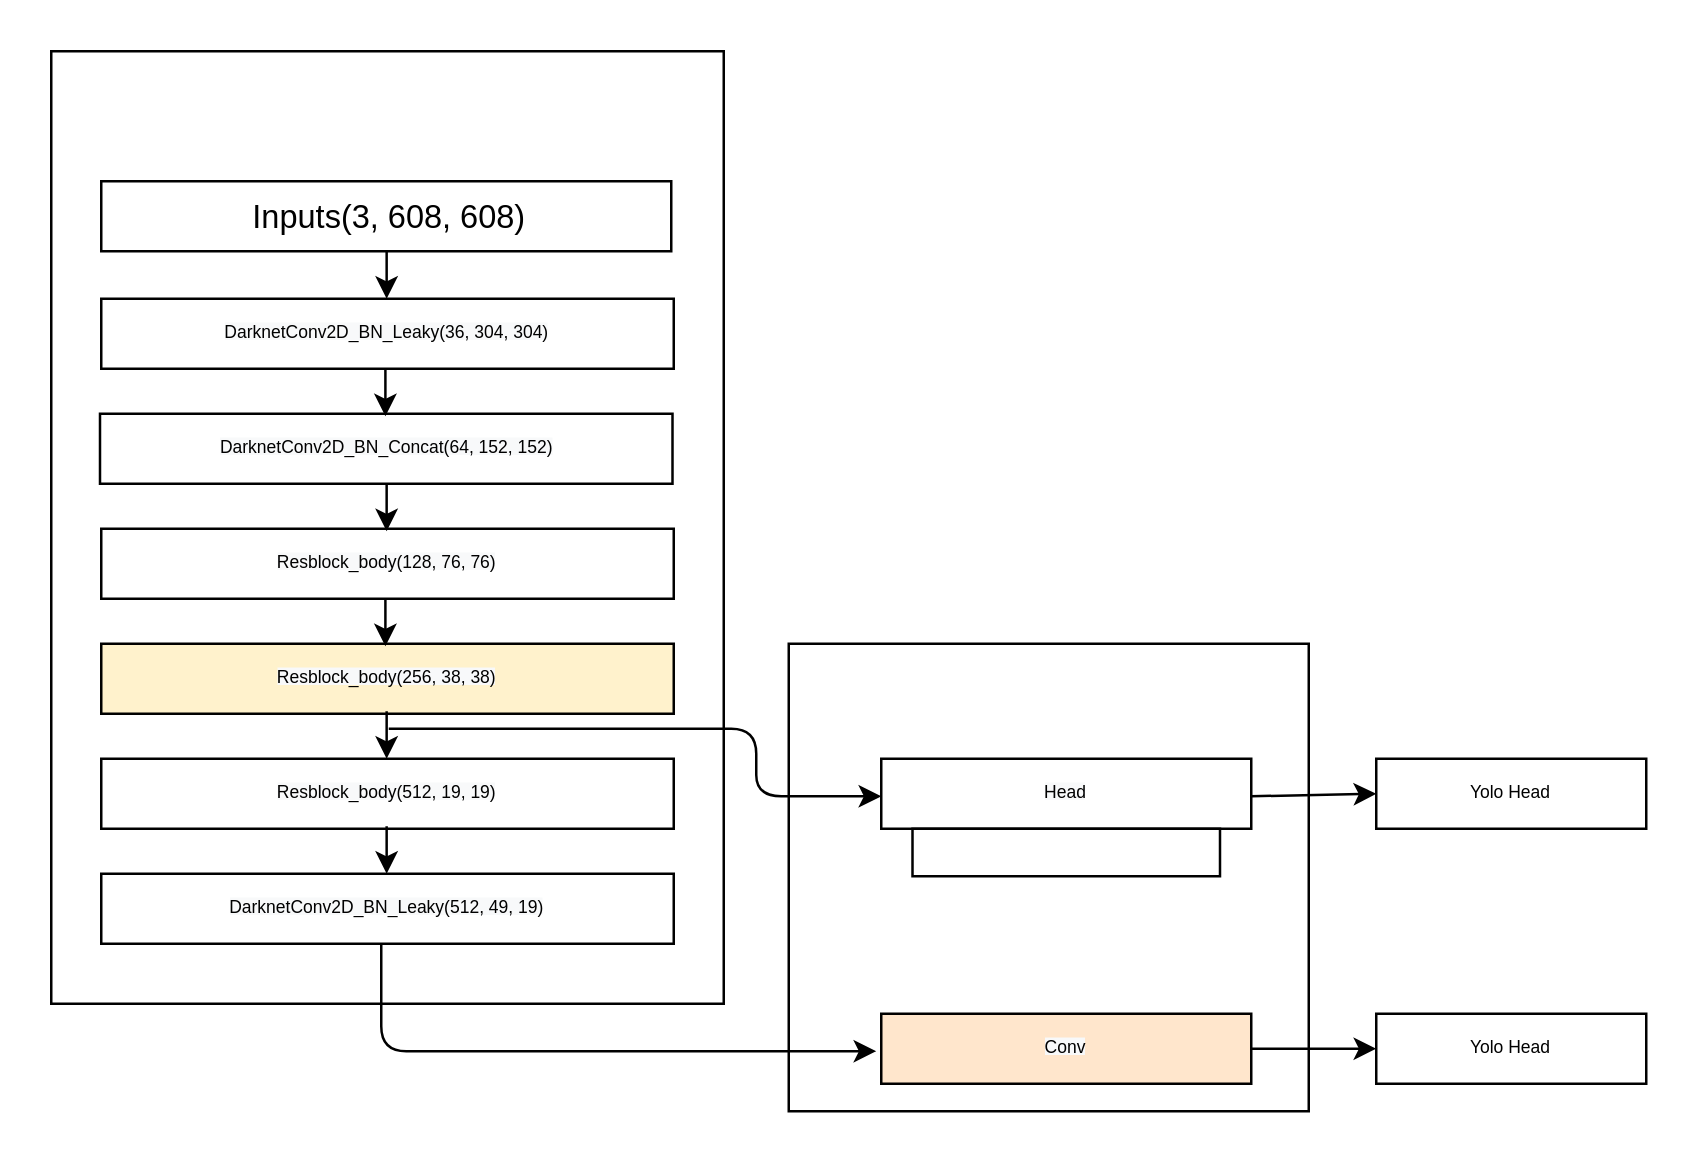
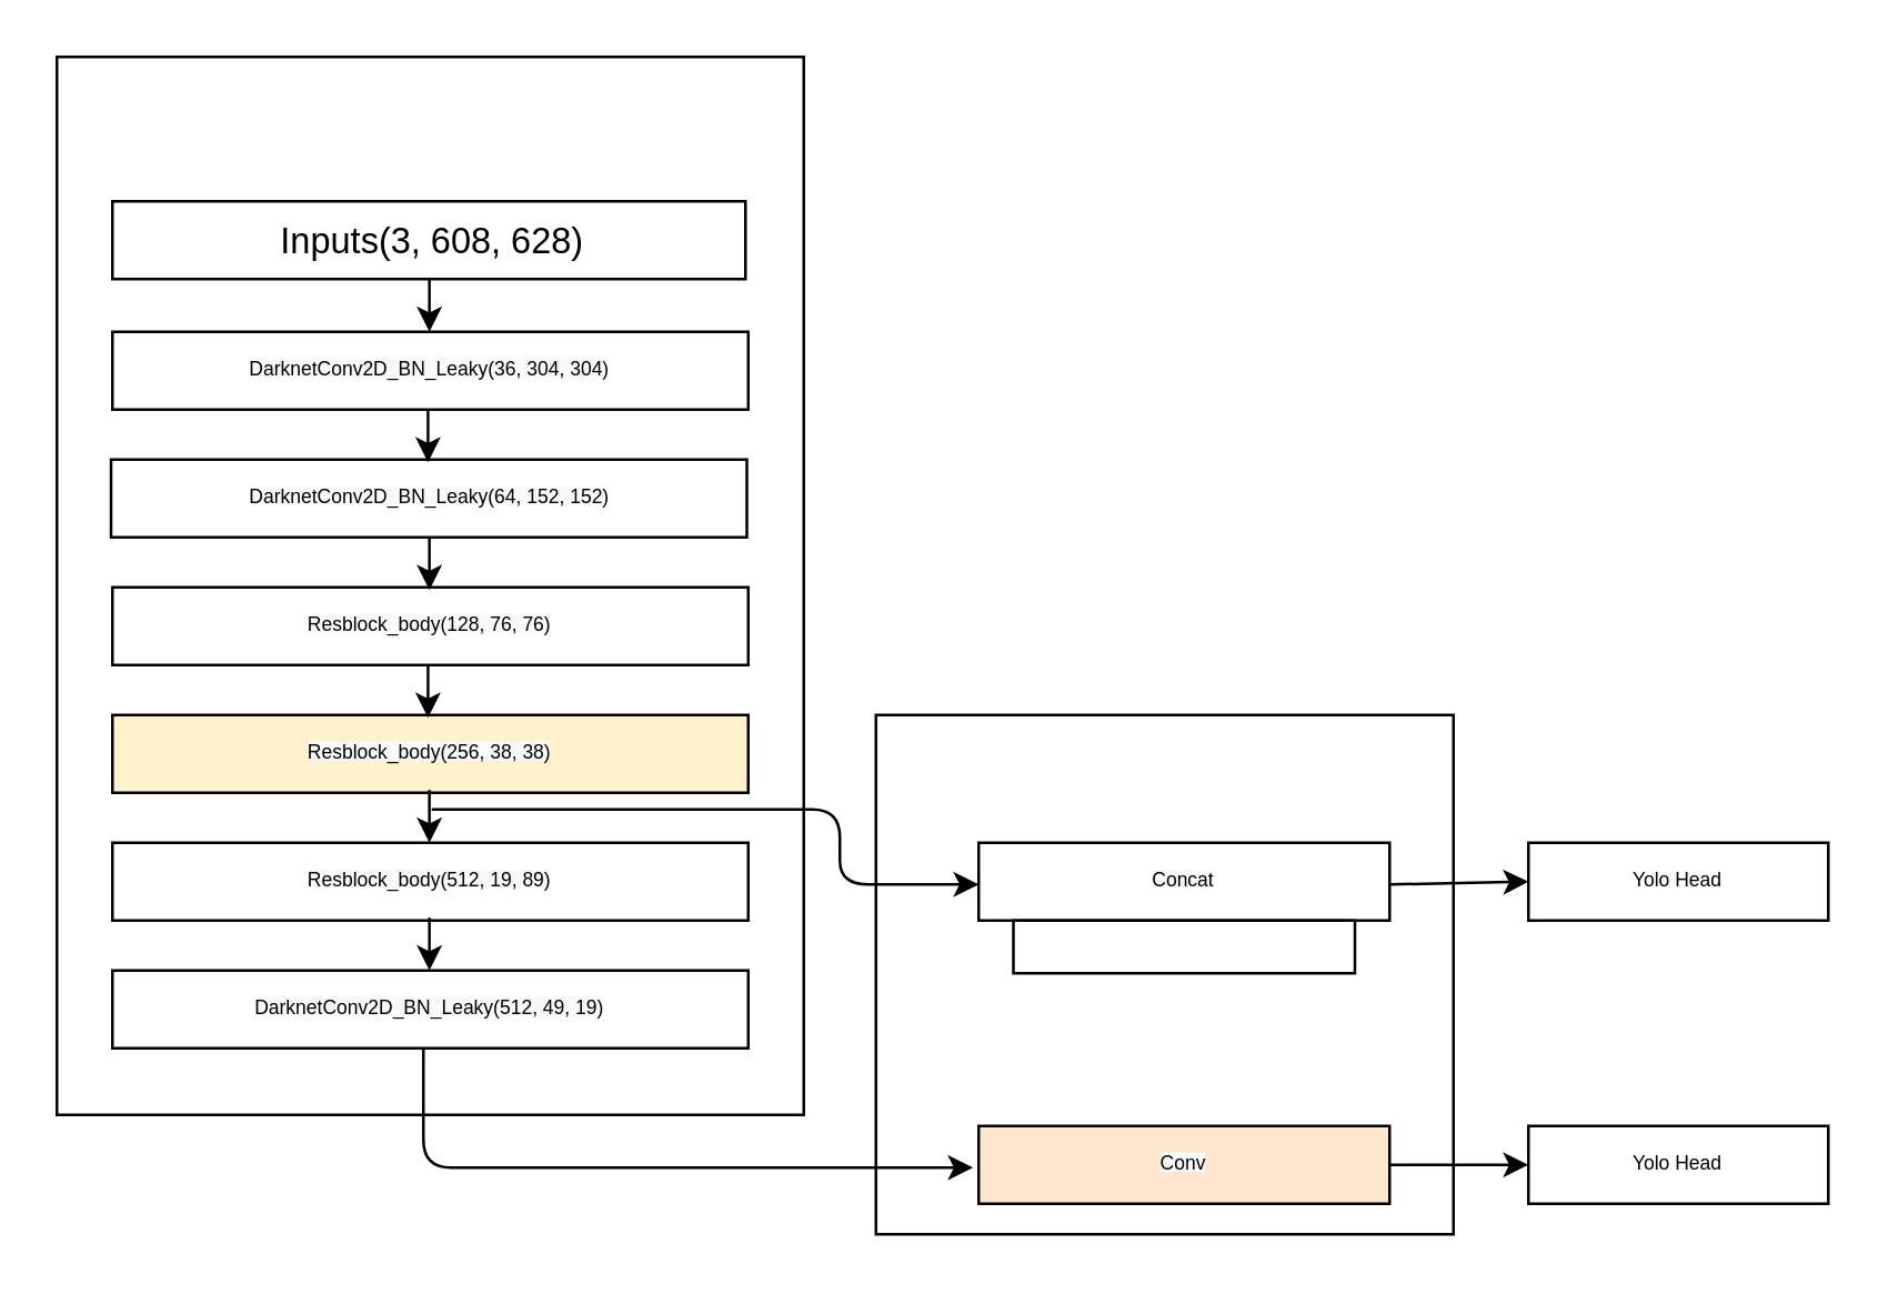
- <mxCell id="5" value="&lt;font style=&quot;font-size: 13px;&quot;&gt;Inputs(3, 608, 608)&lt;/font&gt;" style="text;html=1;resizable=0;autosize=1;align=center;verticalAlign=middle;points=[];fillColor=none;strokeColor=none;rounded=0;fontSize=13;" vertex="1" parent="1"><mxGeometry x="94" y="76" width="121" height="20" as="geometry" /></mxCell>
+ <mxCell id="5" value="&lt;font style=&quot;font-size: 13px;&quot;&gt;Inputs(3, 608, 628)&lt;/font&gt;" style="text;html=1;resizable=0;autosize=1;align=center;verticalAlign=middle;points=[];fillColor=none;strokeColor=none;rounded=0;fontSize=13;" vertex="1" parent="1"><mxGeometry x="94" y="76" width="121" height="20" as="geometry" /></mxCell>
- <mxCell id="7" value="&lt;span style=&quot;color: rgb(0 , 0 , 0) ; font-family: &amp;#34;helvetica&amp;#34; ; font-style: normal ; font-weight: 400 ; letter-spacing: normal ; text-align: center ; text-indent: 0px ; text-transform: none ; word-spacing: 0px ; background-color: rgb(248 , 249 , 250) ; display: inline ; float: none ; font-size: 7px&quot;&gt;&lt;font style=&quot;font-size: 7px&quot;&gt;DarknetConv2D_BN_Concat(64, 152, 152)&lt;/font&gt;&lt;/span&gt;" style="rounded=0;whiteSpace=wrap;html=1;strokeWidth=1;fontSize=7;" vertex="1" parent="1"><mxGeometry x="39.5" y="165" width="229" height="28" as="geometry" /></mxCell>
+ <mxCell id="7" value="&lt;span style=&quot;color: rgb(0 , 0 , 0) ; font-family: &amp;#34;helvetica&amp;#34; ; font-style: normal ; font-weight: 400 ; letter-spacing: normal ; text-align: center ; text-indent: 0px ; text-transform: none ; word-spacing: 0px ; background-color: rgb(248 , 249 , 250) ; display: inline ; float: none ; font-size: 7px&quot;&gt;&lt;font style=&quot;font-size: 7px&quot;&gt;DarknetConv2D_BN_Leaky(64, 152, 152)&lt;/font&gt;&lt;/span&gt;" style="rounded=0;whiteSpace=wrap;html=1;strokeWidth=1;fontSize=7;" vertex="1" parent="1"><mxGeometry x="39.5" y="165" width="229" height="28" as="geometry" /></mxCell>
- <mxCell id="14" value="&lt;span style=&quot;color: rgb(0 , 0 , 0) ; font-family: &amp;#34;helvetica&amp;#34; ; font-style: normal ; font-weight: 400 ; letter-spacing: normal ; text-align: center ; text-indent: 0px ; text-transform: none ; word-spacing: 0px ; background-color: rgb(248 , 249 , 250) ; display: inline ; float: none ; font-size: 7px&quot;&gt;&lt;font style=&quot;font-size: 7px&quot;&gt;Resblock_body(512, 19, 19)&lt;/font&gt;&lt;/span&gt;" style="rounded=0;whiteSpace=wrap;html=1;strokeWidth=1;fontSize=7;" vertex="1" parent="1"><mxGeometry x="40" y="303" width="229" height="28" as="geometry" /></mxCell>
+ <mxCell id="14" value="&lt;span style=&quot;color: rgb(0 , 0 , 0) ; font-family: &amp;#34;helvetica&amp;#34; ; font-style: normal ; font-weight: 400 ; letter-spacing: normal ; text-align: center ; text-indent: 0px ; text-transform: none ; word-spacing: 0px ; background-color: rgb(248 , 249 , 250) ; display: inline ; float: none ; font-size: 7px&quot;&gt;&lt;font style=&quot;font-size: 7px&quot;&gt;Resblock_body(512, 19, 89)&lt;/font&gt;&lt;/span&gt;" style="rounded=0;whiteSpace=wrap;html=1;strokeWidth=1;fontSize=7;" vertex="1" parent="1"><mxGeometry x="40" y="303" width="229" height="28" as="geometry" /></mxCell>
- <mxCell id="21" value="&lt;span style=&quot;color: rgb(0 , 0 , 0) ; font-family: &amp;#34;helvetica&amp;#34; ; font-style: normal ; font-weight: 400 ; letter-spacing: normal ; text-align: center ; text-indent: 0px ; text-transform: none ; word-spacing: 0px ; background-color: rgb(248 , 249 , 250) ; display: inline ; float: none ; font-size: 7px&quot;&gt;&lt;font style=&quot;font-size: 7px&quot;&gt;Head&lt;/font&gt;&lt;/span&gt;" style="rounded=0;whiteSpace=wrap;html=1;strokeWidth=1;fontSize=7;" vertex="1" parent="1"><mxGeometry x="352" y="303" width="148" height="28" as="geometry" /></mxCell>
+ <mxCell id="21" value="&lt;span style=&quot;color: rgb(0 , 0 , 0) ; font-family: &amp;#34;helvetica&amp;#34; ; font-style: normal ; font-weight: 400 ; letter-spacing: normal ; text-align: center ; text-indent: 0px ; text-transform: none ; word-spacing: 0px ; background-color: rgb(248 , 249 , 250) ; display: inline ; float: none ; font-size: 7px&quot;&gt;&lt;font style=&quot;font-size: 7px&quot;&gt;Concat&lt;/font&gt;&lt;/span&gt;" style="rounded=0;whiteSpace=wrap;html=1;strokeWidth=1;fontSize=7;" vertex="1" parent="1"><mxGeometry x="352" y="303" width="148" height="28" as="geometry" /></mxCell>
